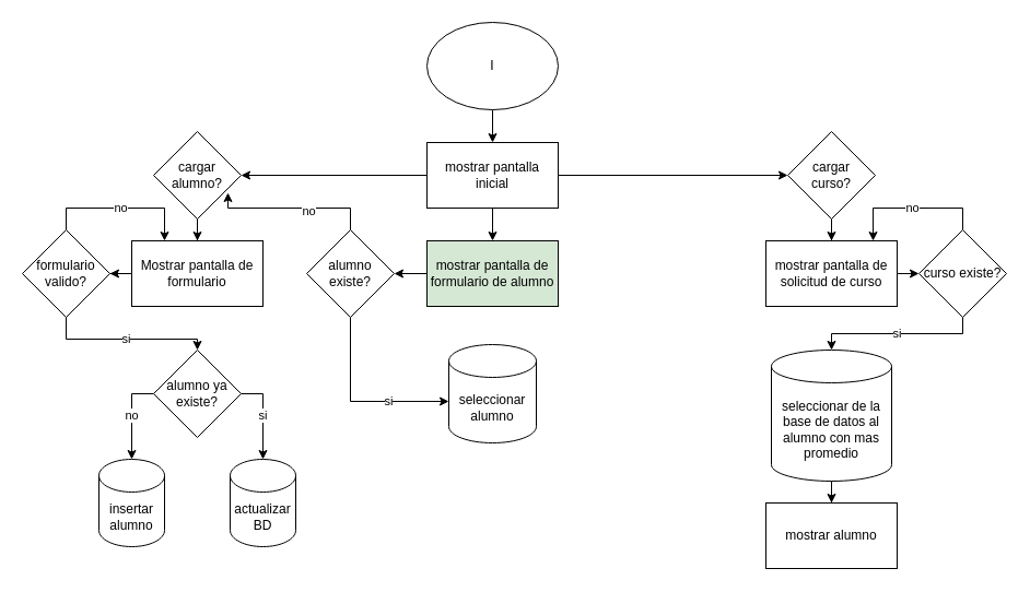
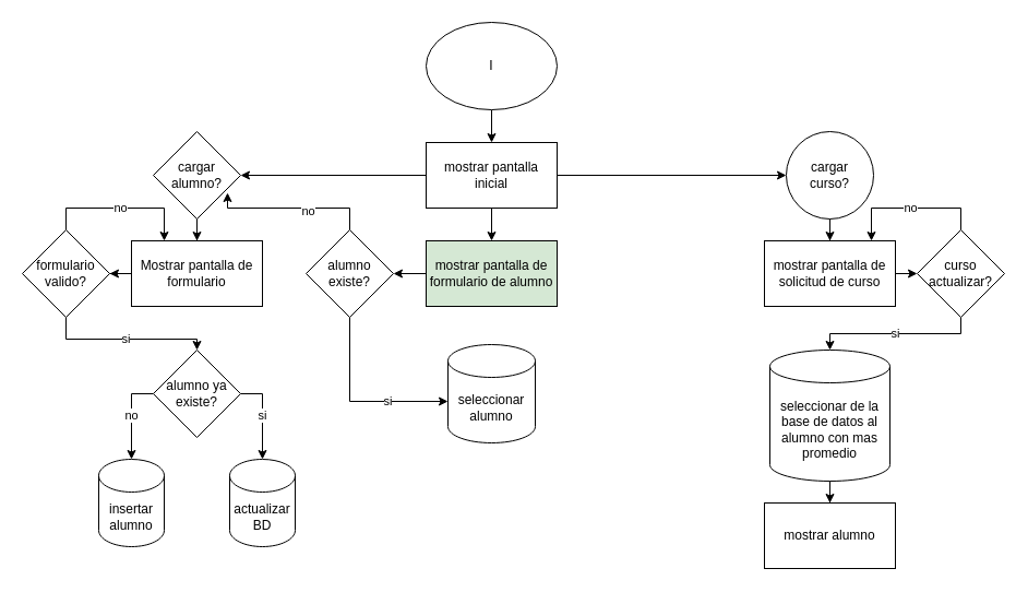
- <mxCell id="21" value="cargar &lt;br&gt;curso?" style="rhombus;whiteSpace=wrap;html=1;" vertex="1" parent="1"><mxGeometry x="720" y="120" width="80" height="80" as="geometry" /></mxCell>
+ <mxCell id="21" value="cargar &lt;br&gt;curso?" style="ellipse;whiteSpace=wrap;html=1;" vertex="1" parent="1"><mxGeometry x="720" y="120" width="80" height="80" as="geometry" /></mxCell>
- <mxCell id="26" value="curso existe?" style="rhombus;whiteSpace=wrap;html=1;" vertex="1" parent="1"><mxGeometry x="840" y="210" width="80" height="80" as="geometry" /></mxCell>
+ <mxCell id="26" value="curso actualizar?" style="rhombus;whiteSpace=wrap;html=1;" vertex="1" parent="1"><mxGeometry x="840" y="210" width="80" height="80" as="geometry" /></mxCell>
